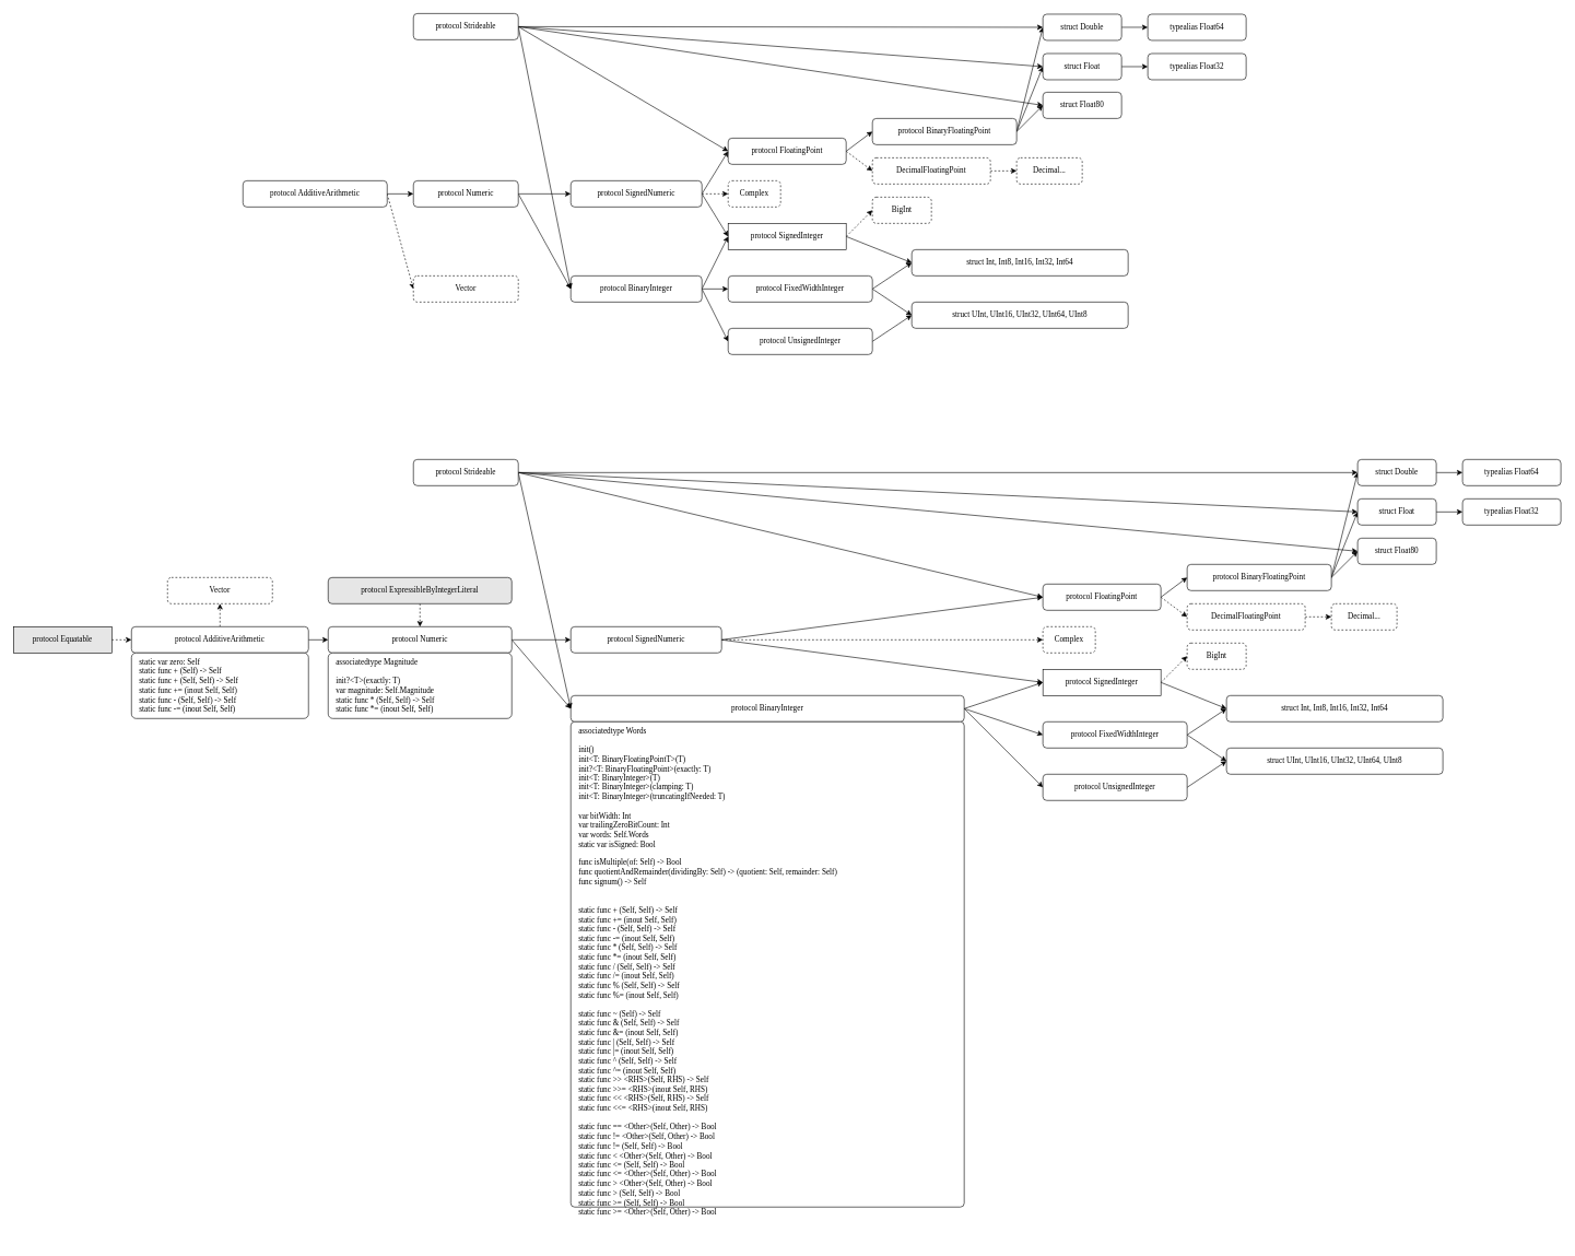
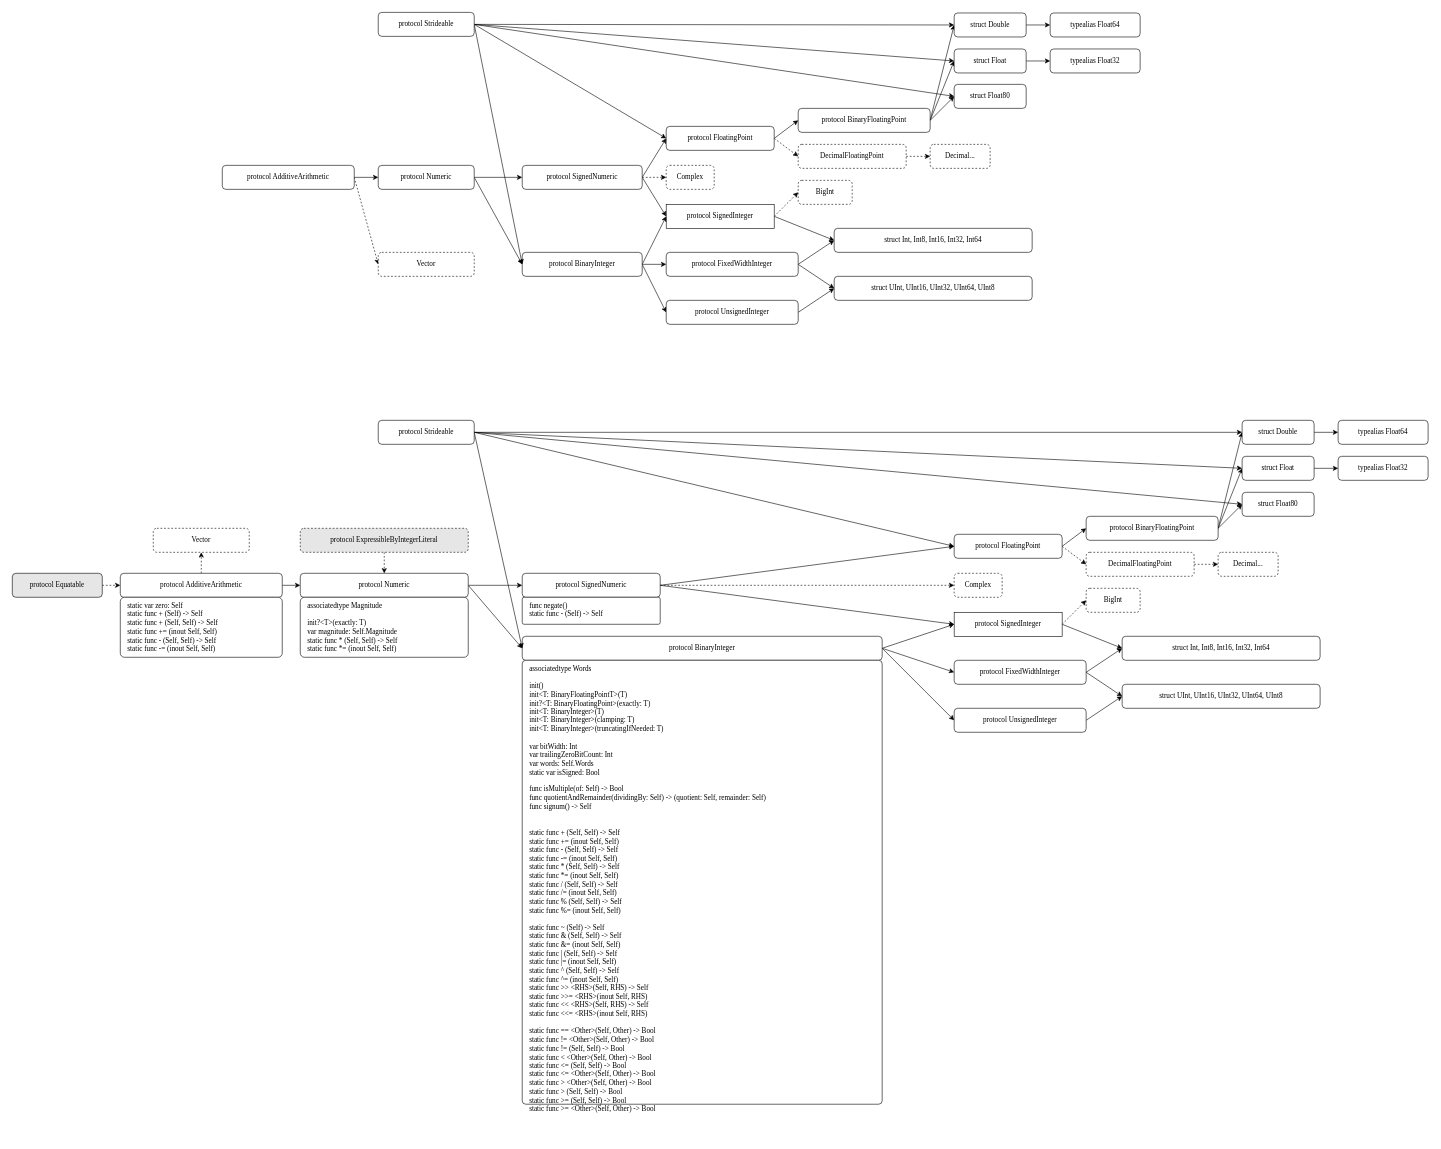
- <mxCell id="107" value="&lt;span&gt;&lt;span&gt;protocol ExpressibleByIntegerLiteral&lt;br&gt;&lt;/span&gt;&lt;/span&gt;" style="rounded=1;whiteSpace=wrap;html=1;fontFamily=Menlo;fillColor=#E6E6E6;" vertex="1" parent="1"><mxGeometry x="500" y="880" width="280" height="40" as="geometry" /></mxCell>
+ <mxCell id="107" value="&lt;span&gt;&lt;span&gt;protocol ExpressibleByIntegerLiteral&lt;br&gt;&lt;/span&gt;&lt;/span&gt;" style="rounded=1;whiteSpace=wrap;html=1;fontFamily=Menlo;fillColor=#E6E6E6;dashed=1;" vertex="1" parent="1"><mxGeometry x="500" y="880" width="280" height="40" as="geometry" /></mxCell>
- <mxCell id="104" value="&lt;span&gt;&lt;span&gt;protocol Equatable&lt;br&gt;&lt;/span&gt;&lt;/span&gt;" style="whiteSpace=wrap;html=1;fontFamily=Menlo;fillColor=#E6E6E6;rounded=0;" vertex="1" parent="1"><mxGeometry x="20" y="955" width="150" height="40" as="geometry" /></mxCell>
+ <mxCell id="104" value="&lt;span&gt;&lt;span&gt;protocol Equatable&lt;br&gt;&lt;/span&gt;&lt;/span&gt;" style="rounded=1;whiteSpace=wrap;html=1;fontFamily=Menlo;fillColor=#E6E6E6;" vertex="1" parent="1"><mxGeometry x="20" y="955" width="150" height="40" as="geometry" /></mxCell>
+ <mxCell id="108" value="&lt;div&gt;func negate()&lt;/div&gt;&lt;div&gt;static func - (Self) -&amp;gt; Self&lt;/div&gt;" style="rounded=1;whiteSpace=wrap;html=1;fontFamily=Menlo;align=left;spacingLeft=10;arcSize=7;verticalAlign=top;" vertex="1" parent="1"><mxGeometry x="870" y="995" width="230" height="45" as="geometry" /></mxCell>
